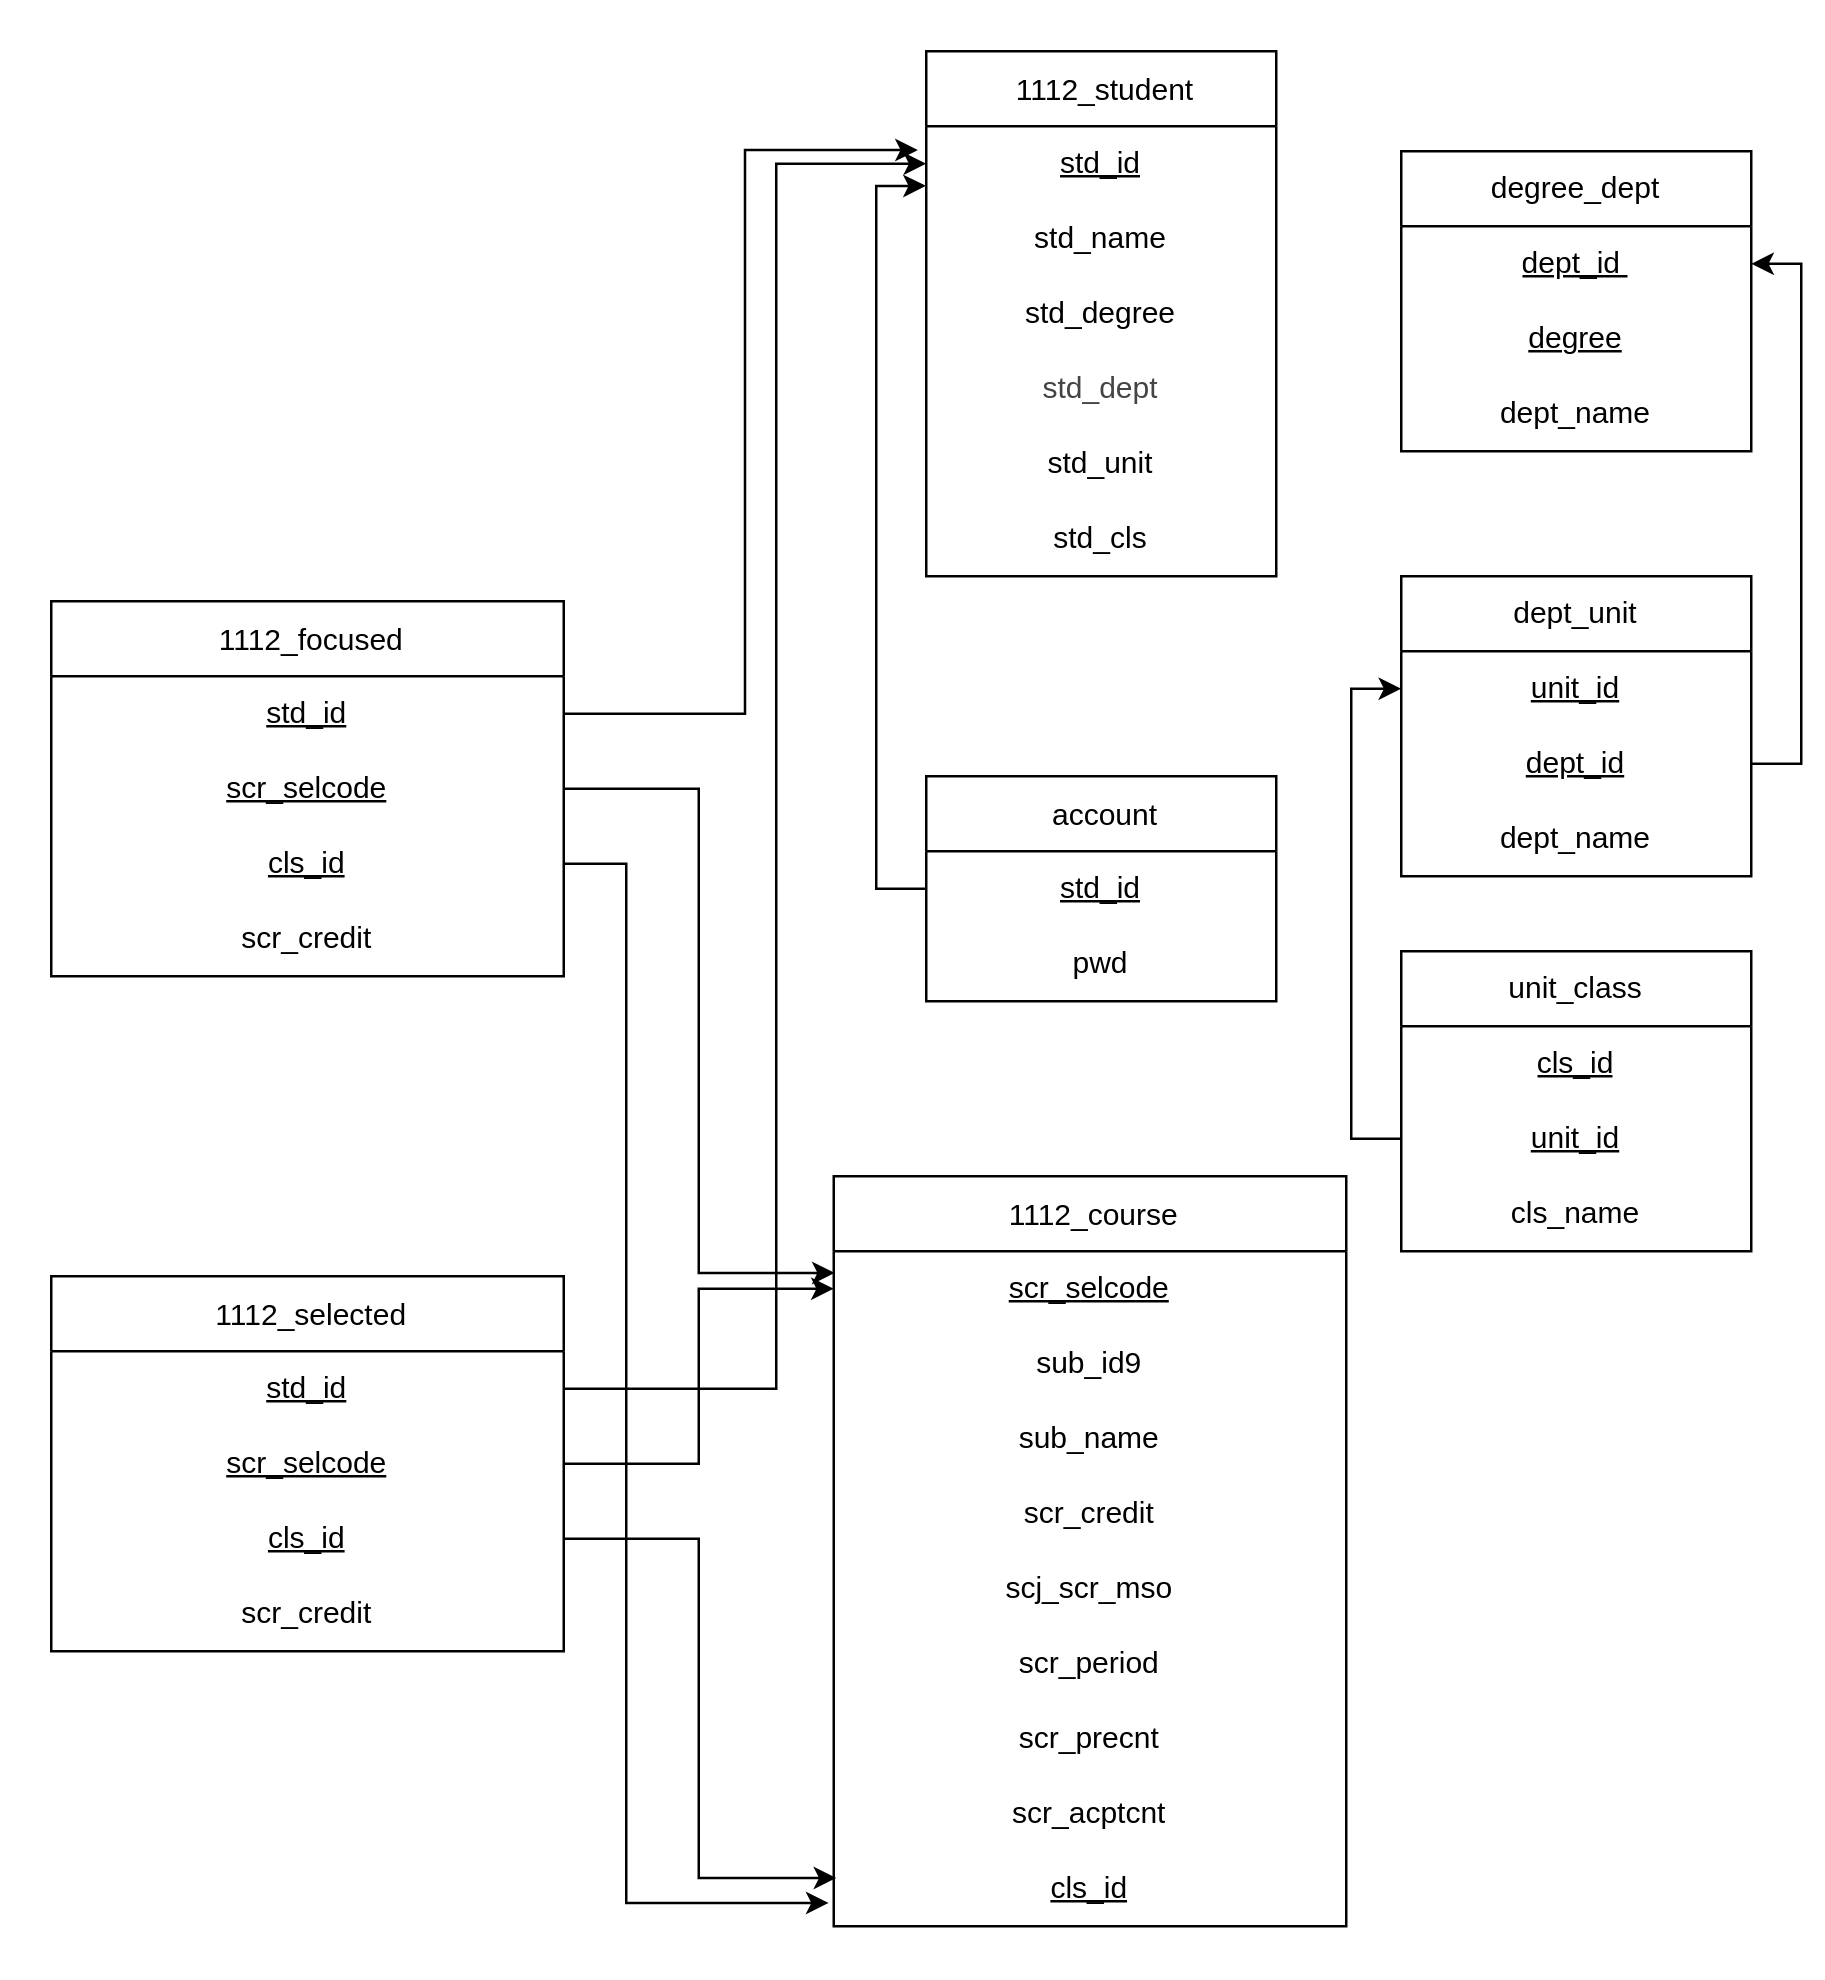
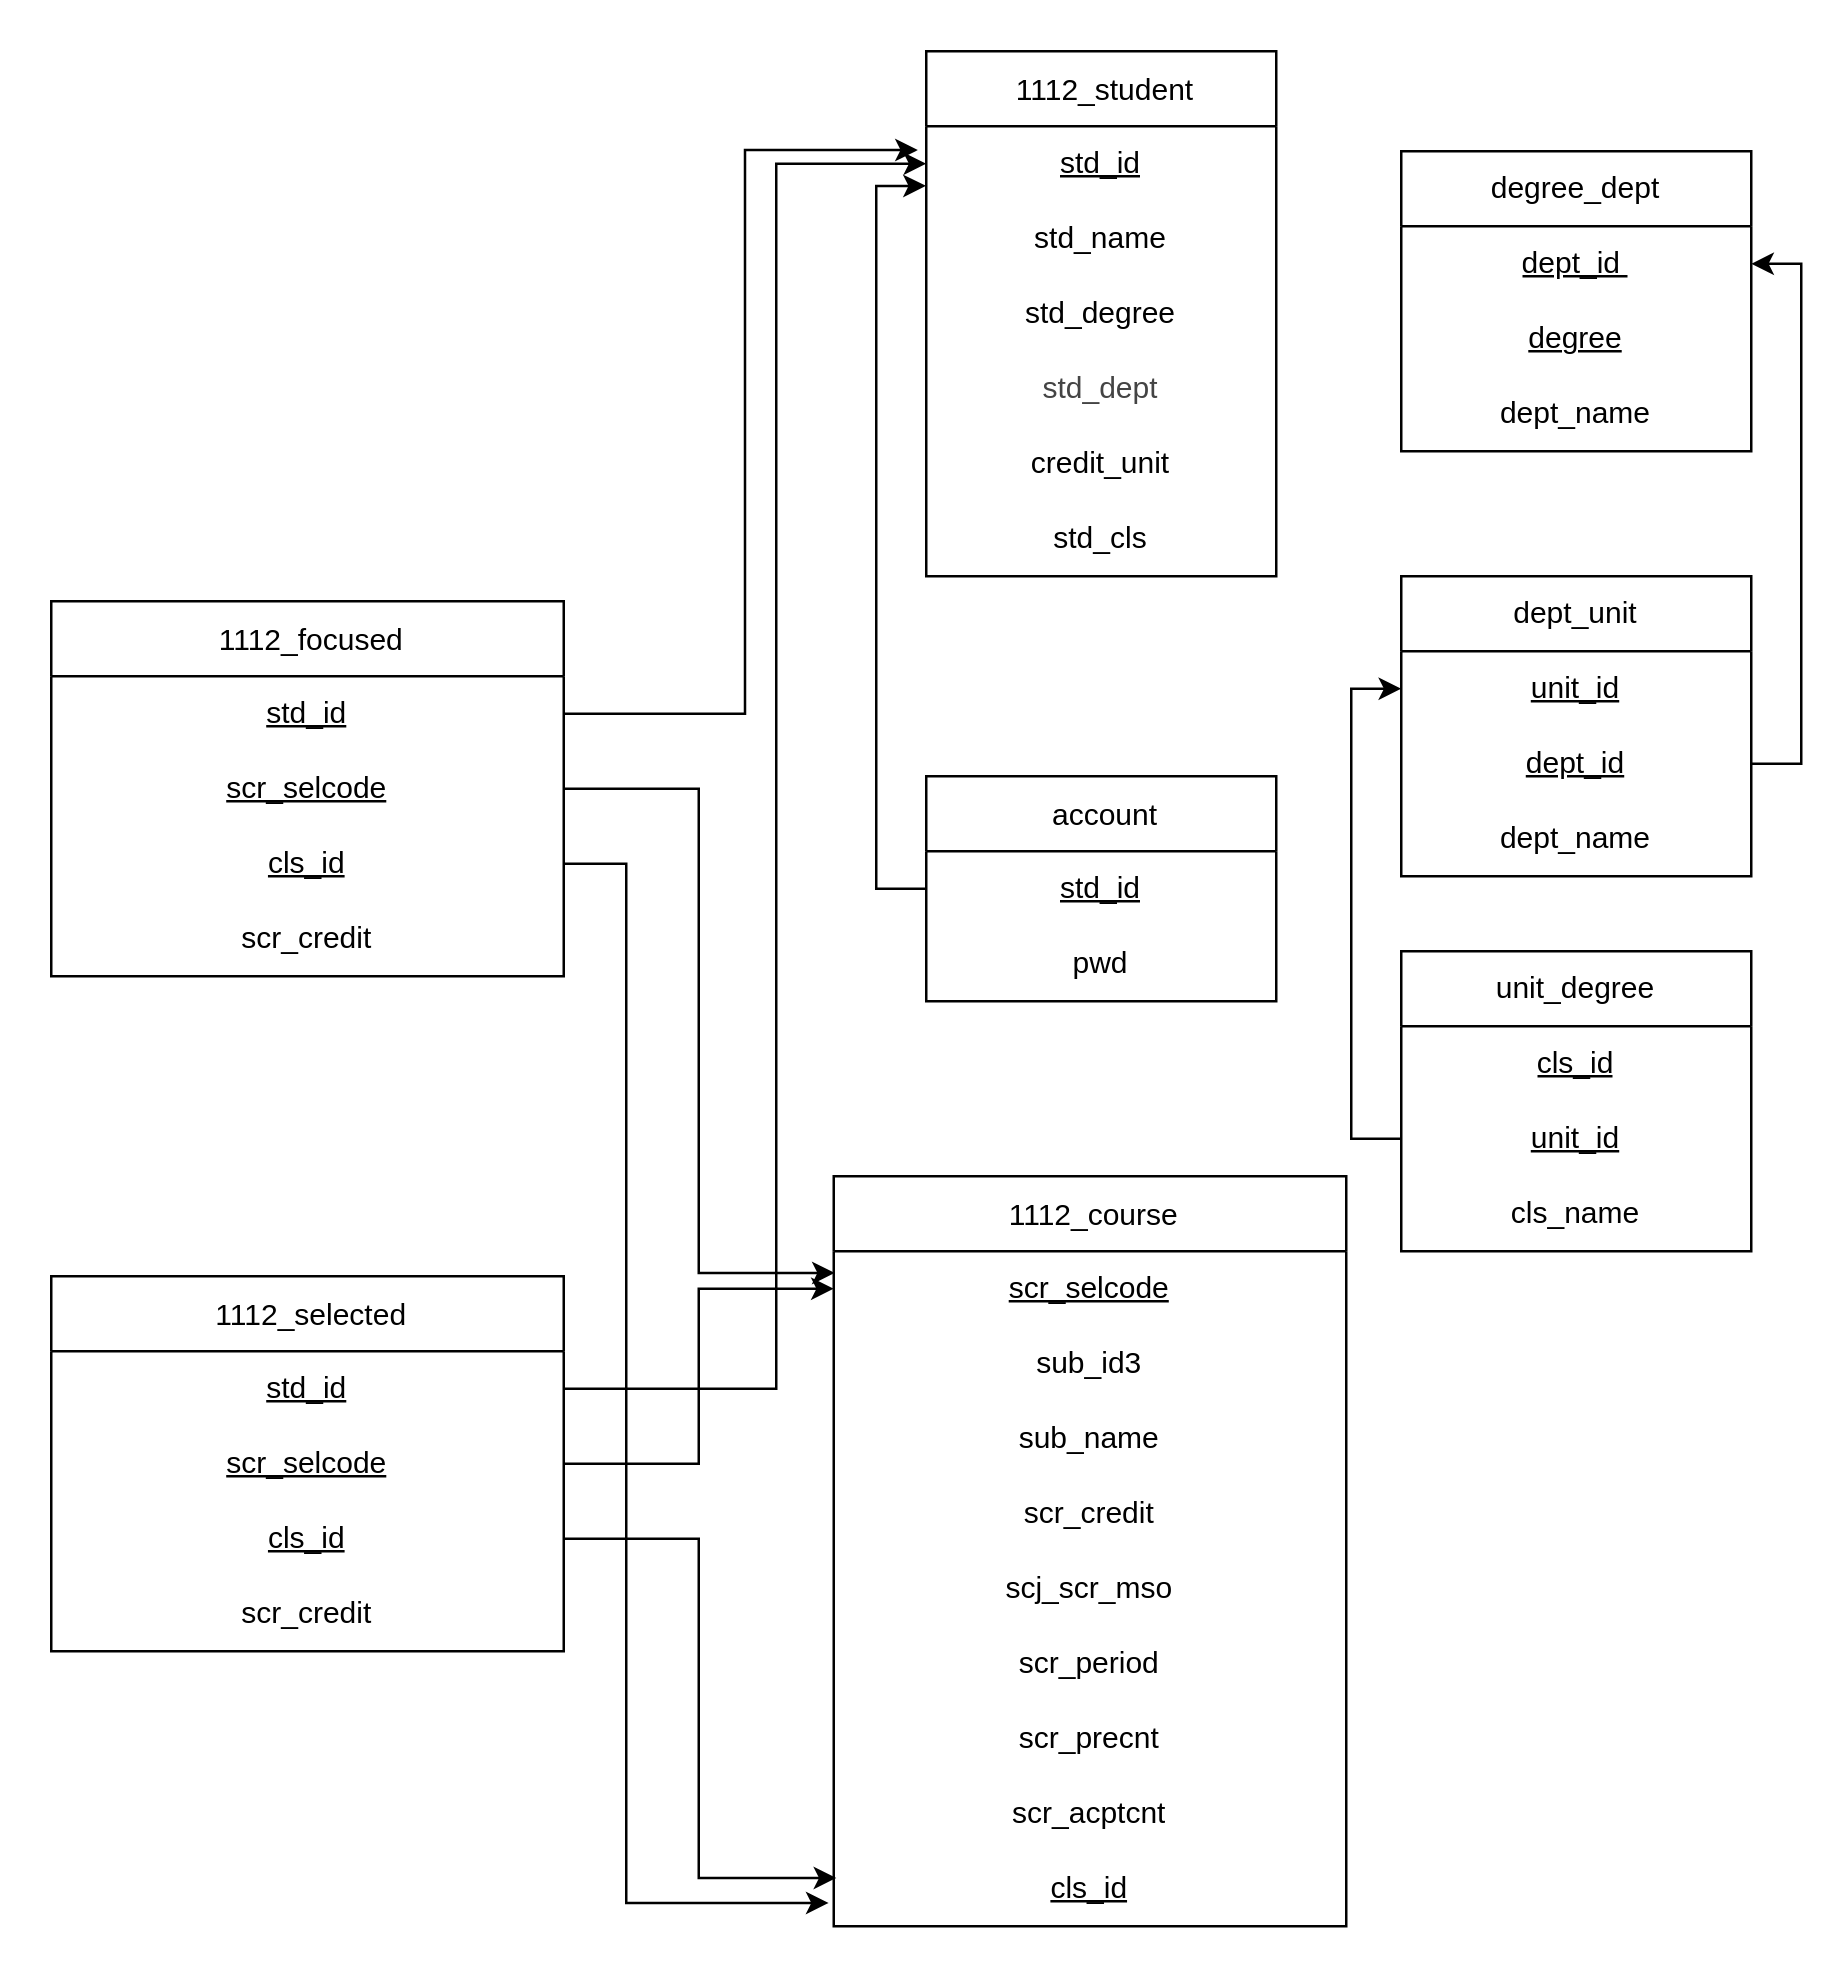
- <mxCell id="17" value="&lt;div style=&quot;line-height: 19px; font-size: 12px;&quot;&gt;&lt;font style=&quot;font-size: 12px;&quot;&gt;std_unit&lt;/font&gt;&lt;br style=&quot;font-size: 12px;&quot;&gt;&lt;/div&gt;" style="text;strokeColor=none;fillColor=none;align=center;verticalAlign=middle;spacingLeft=4;spacingRight=4;overflow=hidden;points=[[0,0.5],[1,0.5]];portConstraint=eastwest;rotatable=0;whiteSpace=wrap;html=1;labelBackgroundColor=none;fontColor=default;fontFamily=Helvetica;fontSize=12;" parent="12" vertex="1"><mxGeometry y="150" width="140" height="30" as="geometry" /></mxCell>
+ <mxCell id="17" value="&lt;div style=&quot;line-height: 19px; font-size: 12px;&quot;&gt;&lt;font style=&quot;font-size: 12px;&quot;&gt;credit_unit&lt;/font&gt;&lt;br style=&quot;font-size: 12px;&quot;&gt;&lt;/div&gt;" style="text;strokeColor=none;fillColor=none;align=center;verticalAlign=middle;spacingLeft=4;spacingRight=4;overflow=hidden;points=[[0,0.5],[1,0.5]];portConstraint=eastwest;rotatable=0;whiteSpace=wrap;html=1;labelBackgroundColor=none;fontColor=default;fontFamily=Helvetica;fontSize=12;" parent="12" vertex="1"><mxGeometry y="150" width="140" height="30" as="geometry" /></mxCell>
- <mxCell id="40" value="unit_class" style="swimlane;fontStyle=0;childLayout=stackLayout;horizontal=1;startSize=30;horizontalStack=0;resizeParent=1;resizeParentMax=0;resizeLast=0;collapsible=1;marginBottom=0;whiteSpace=wrap;html=1;fontFamily=Helvetica;fontSize=12;" parent="1" vertex="1"><mxGeometry x="560" y="380" width="140" height="120" as="geometry" /></mxCell>
+ <mxCell id="40" value="unit_degree" style="swimlane;fontStyle=0;childLayout=stackLayout;horizontal=1;startSize=30;horizontalStack=0;resizeParent=1;resizeParentMax=0;resizeLast=0;collapsible=1;marginBottom=0;whiteSpace=wrap;html=1;fontFamily=Helvetica;fontSize=12;" parent="1" vertex="1"><mxGeometry x="560" y="380" width="140" height="120" as="geometry" /></mxCell>
- <mxCell id="4" value="sub_id9" style="text;strokeColor=none;fillColor=none;align=center;verticalAlign=middle;spacingLeft=4;spacingRight=4;overflow=hidden;points=[[0,0.5],[1,0.5]];portConstraint=eastwest;rotatable=0;whiteSpace=wrap;html=1;fontFamily=Helvetica;fontSize=12;" parent="2" vertex="1"><mxGeometry y="60" width="205" height="30" as="geometry" /></mxCell>
+ <mxCell id="4" value="sub_id3" style="text;strokeColor=none;fillColor=none;align=center;verticalAlign=middle;spacingLeft=4;spacingRight=4;overflow=hidden;points=[[0,0.5],[1,0.5]];portConstraint=eastwest;rotatable=0;whiteSpace=wrap;html=1;fontFamily=Helvetica;fontSize=12;" parent="2" vertex="1"><mxGeometry y="60" width="205" height="30" as="geometry" /></mxCell>
